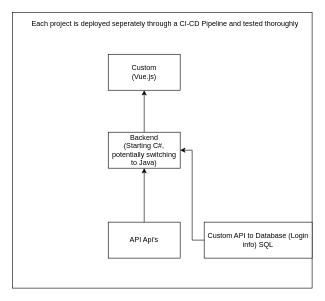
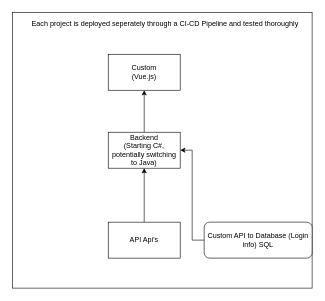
- <mxCell id="9" value="Custom API to Database (Login info) SQL" style="rounded=0;whiteSpace=wrap;html=1;" vertex="1" parent="1"><mxGeometry x="340" y="370" width="180" height="60" as="geometry" /></mxCell>
+ <mxCell id="9" value="Custom API to Database (Login info) SQL" style="whiteSpace=wrap;html=1;rounded=1;" vertex="1" parent="1"><mxGeometry x="340" y="370" width="180" height="60" as="geometry" /></mxCell>
